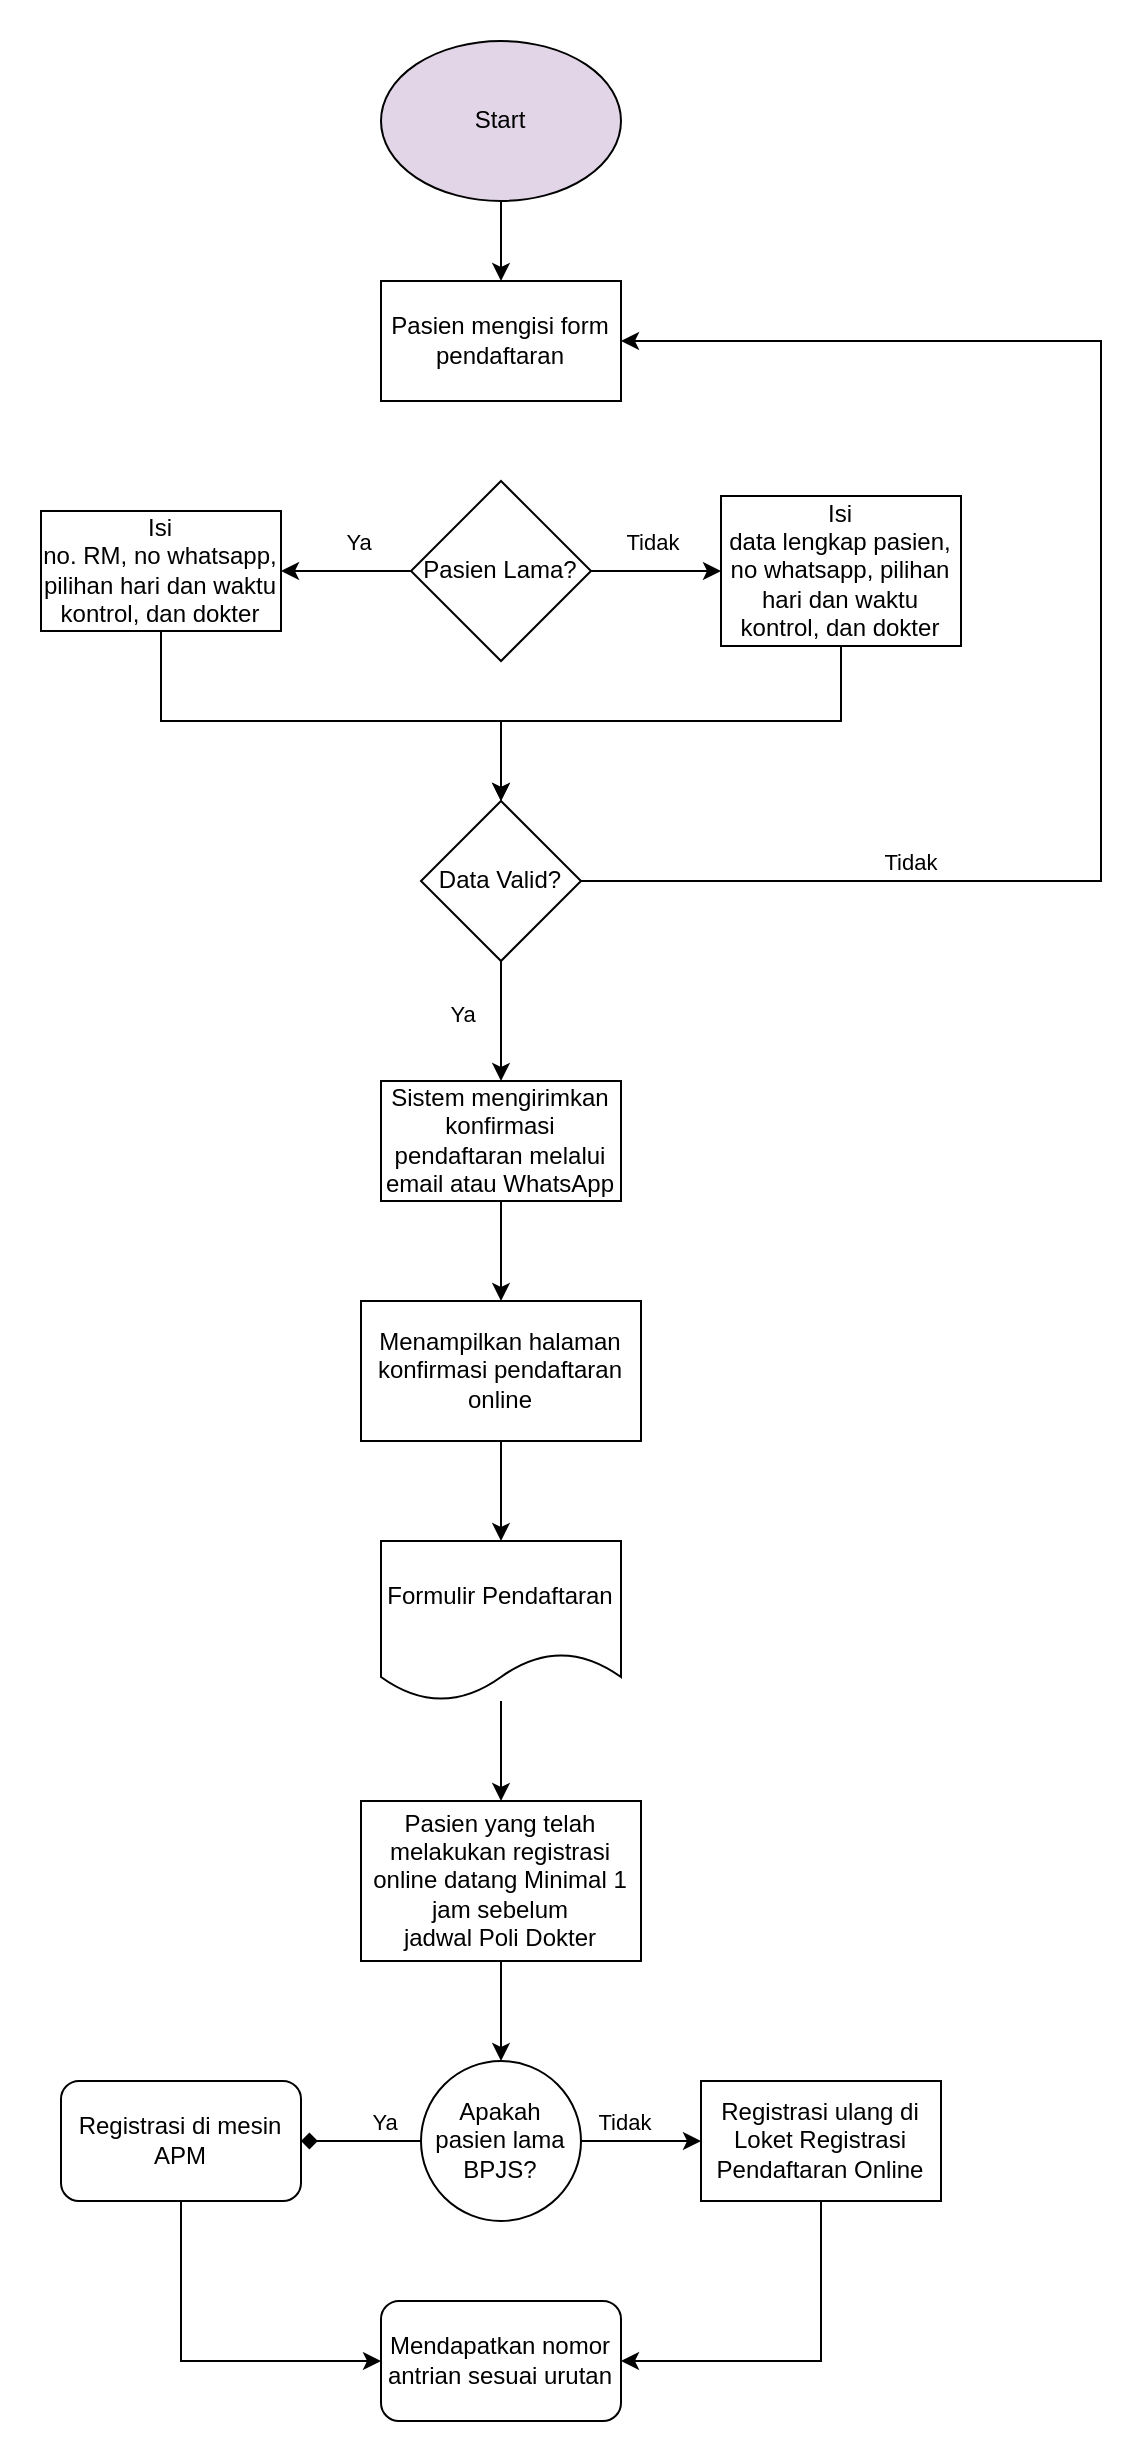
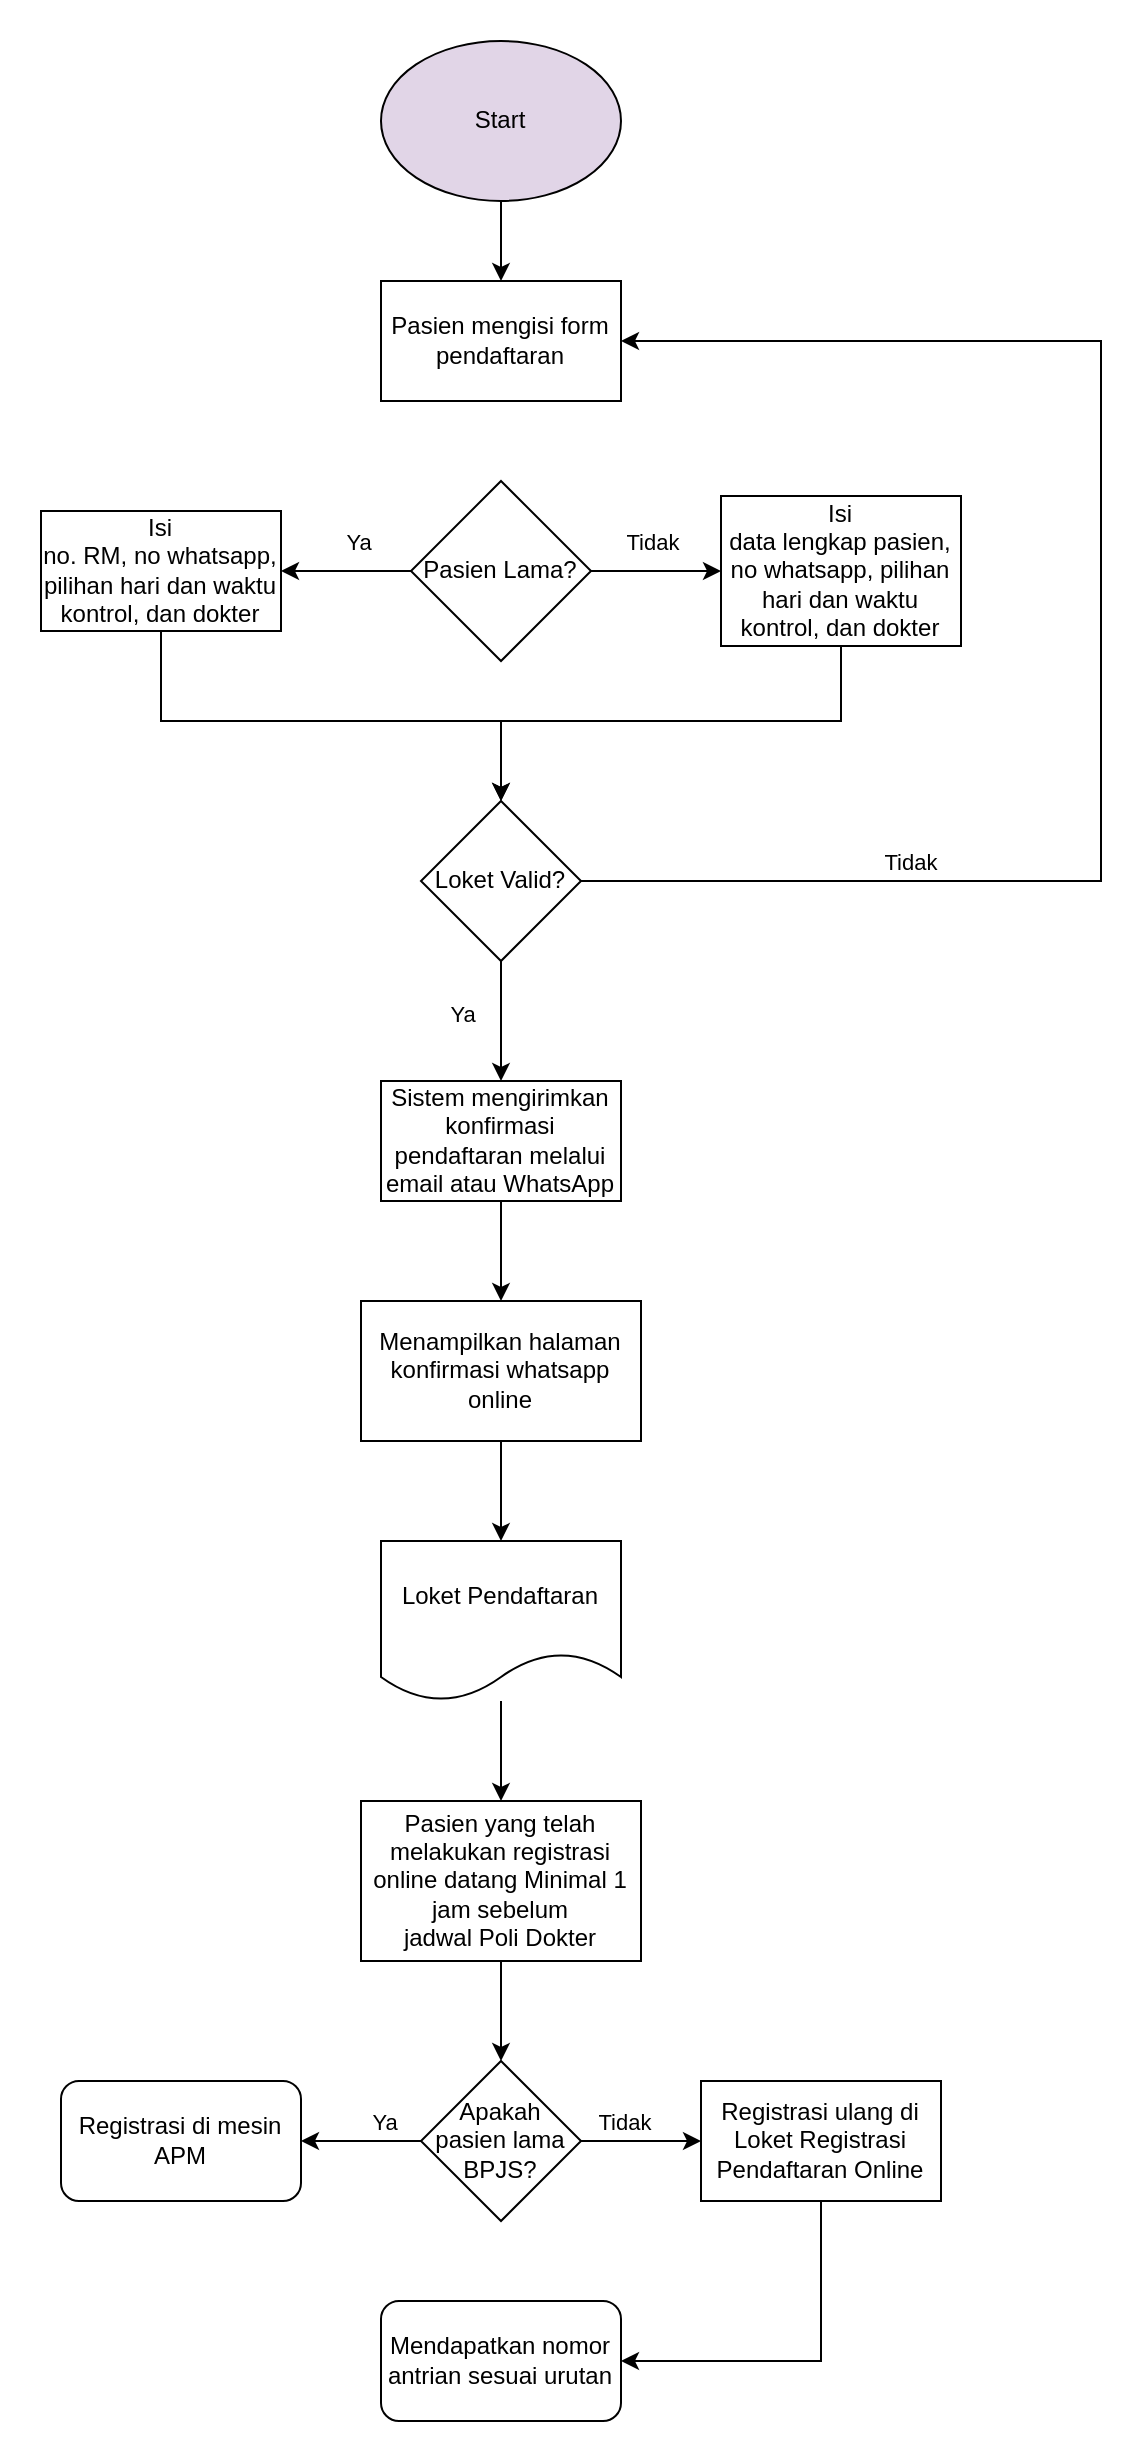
- <mxCell id="18" value="Data Valid?" style="rhombus;whiteSpace=wrap;html=1;" vertex="1" parent="1"><mxGeometry x="210" y="400" width="80" height="80" as="geometry" /></mxCell>
+ <mxCell id="18" value="Loket Valid?" style="rhombus;whiteSpace=wrap;html=1;" vertex="1" parent="1"><mxGeometry x="210" y="400" width="80" height="80" as="geometry" /></mxCell>
- <mxCell id="22" value="Menampilkan halaman konfirmasi pendaftaran online" style="whiteSpace=wrap;html=1;" vertex="1" parent="1"><mxGeometry x="180" y="650" width="140" height="70" as="geometry" /></mxCell>
+ <mxCell id="22" value="Menampilkan halaman konfirmasi whatsapp online" style="whiteSpace=wrap;html=1;" vertex="1" parent="1"><mxGeometry x="180" y="650" width="140" height="70" as="geometry" /></mxCell>
- <mxCell id="24" value="Formulir Pendaftaran" style="shape=document;whiteSpace=wrap;html=1;boundedLbl=1;" vertex="1" parent="1"><mxGeometry x="190" y="770" width="120" height="80" as="geometry" /></mxCell>
+ <mxCell id="24" value="Loket Pendaftaran" style="shape=document;whiteSpace=wrap;html=1;boundedLbl=1;" vertex="1" parent="1"><mxGeometry x="190" y="770" width="120" height="80" as="geometry" /></mxCell>
- <mxCell id="25" value="" style="edgeStyle=orthogonalEdgeStyle;rounded=0;orthogonalLoop=1;jettySize=auto;html=1;endArrow=diamond;" edge="1" parent="1" source="29" target="31"><mxGeometry relative="1" as="geometry" /></mxCell>
+ <mxCell id="25" value="" style="edgeStyle=orthogonalEdgeStyle;rounded=0;orthogonalLoop=1;jettySize=auto;html=1;" edge="1" parent="1" source="29" target="31"><mxGeometry relative="1" as="geometry" /></mxCell>
- <mxCell id="29" value="Apakah pasien lama BPJS?" style="ellipse;whiteSpace=wrap;html=1;" vertex="1" parent="1"><mxGeometry x="210" y="1030" width="80" height="80" as="geometry" /></mxCell>
+ <mxCell id="29" value="Apakah pasien lama BPJS?" style="rhombus;whiteSpace=wrap;html=1;" vertex="1" parent="1"><mxGeometry x="210" y="1030" width="80" height="80" as="geometry" /></mxCell>
- <mxCell id="30" value="" style="edgeStyle=orthogonalEdgeStyle;rounded=0;orthogonalLoop=1;jettySize=auto;html=1;" edge="1" parent="1" source="31" target="34"><mxGeometry relative="1" as="geometry"><Array as="points"><mxPoint x="90" y="1180" /></Array></mxGeometry></mxCell>
